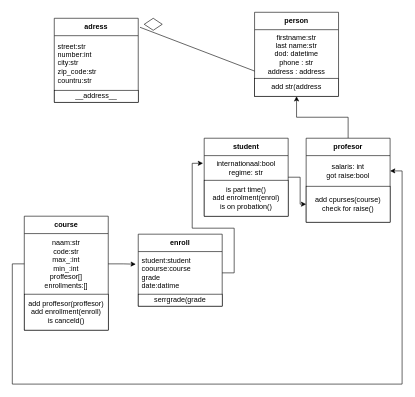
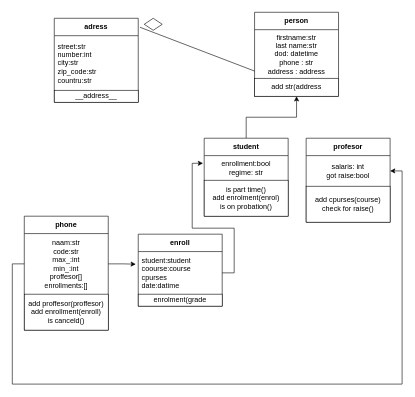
- <mxCell id="15" style="edgeStyle=orthogonalEdgeStyle;rounded=0;orthogonalLoop=1;jettySize=auto;html=1;entryX=0.5;entryY=1;entryDx=0;entryDy=0;" edge="1" parent="1" source="16" target="5"><mxGeometry relative="1" as="geometry" /></mxCell>
- <mxCell id="12" value="internationaal:bool&lt;br&gt;regime: str&lt;br&gt;" style="text;html=1;strokeColor=none;fillColor=none;align=center;verticalAlign=middle;spacingLeft=4;spacingRight=4;overflow=hidden;rotatable=0;points=[[0,0.5],[1,0.5]];portConstraint=eastwest;whiteSpace=wrap;" vertex="1" parent="11"><mxGeometry y="29" width="140" height="41" as="geometry" /></mxCell>
+ <mxCell id="12" value="enrollment:bool&lt;br&gt;regime: str&lt;br&gt;" style="text;html=1;strokeColor=none;fillColor=none;align=center;verticalAlign=middle;spacingLeft=4;spacingRight=4;overflow=hidden;rotatable=0;points=[[0,0.5],[1,0.5]];portConstraint=eastwest;whiteSpace=wrap;" vertex="1" parent="11"><mxGeometry y="29" width="140" height="41" as="geometry" /></mxCell>
- <mxCell id="10" style="edgeStyle=orthogonalEdgeStyle;rounded=0;orthogonalLoop=1;jettySize=auto;html=1;" edge="1" parent="1" source="11" target="18"><mxGeometry relative="1" as="geometry" /></mxCell>
+ <mxCell id="10" style="edgeStyle=orthogonalEdgeStyle;rounded=0;orthogonalLoop=1;jettySize=auto;html=1;entryX=0.5;entryY=1;entryDx=0;entryDy=0;" edge="1" parent="1" source="11" target="5"><mxGeometry relative="1" as="geometry" /></mxCell>
- <mxCell id="22" value="course" style="swimlane;fontStyle=1;align=center;verticalAlign=middle;childLayout=stackLayout;horizontal=1;startSize=29;horizontalStack=0;resizeParent=1;resizeParentMax=0;resizeLast=0;collapsible=0;marginBottom=0;html=1;whiteSpace=wrap;" vertex="1" parent="1"><mxGeometry x="40" y="360" width="140" height="190" as="geometry" /></mxCell>
+ <mxCell id="22" value="phone" style="swimlane;fontStyle=1;align=center;verticalAlign=middle;childLayout=stackLayout;horizontal=1;startSize=29;horizontalStack=0;resizeParent=1;resizeParentMax=0;resizeLast=0;collapsible=0;marginBottom=0;html=1;whiteSpace=wrap;" vertex="1" parent="1"><mxGeometry x="40" y="360" width="140" height="190" as="geometry" /></mxCell>
- <mxCell id="20" value="student:student&lt;br&gt;coourse:course&lt;br&gt;grade&lt;br&gt;date:datime" style="text;html=1;strokeColor=none;fillColor=none;align=left;verticalAlign=middle;spacingLeft=4;spacingRight=4;overflow=hidden;rotatable=0;points=[[0,0.5],[1,0.5]];portConstraint=eastwest;whiteSpace=wrap;" vertex="1" parent="19"><mxGeometry y="29" width="140" height="71" as="geometry" /></mxCell>
+ <mxCell id="20" value="student:student&lt;br&gt;coourse:course&lt;br&gt;cpurses&lt;br&gt;date:datime" style="text;html=1;strokeColor=none;fillColor=none;align=left;verticalAlign=middle;spacingLeft=4;spacingRight=4;overflow=hidden;rotatable=0;points=[[0,0.5],[1,0.5]];portConstraint=eastwest;whiteSpace=wrap;" vertex="1" parent="19"><mxGeometry y="29" width="140" height="71" as="geometry" /></mxCell>
- <mxCell id="21" value="serrgrade(grade" style="rounded=0;whiteSpace=wrap;html=1;" vertex="1" parent="19"><mxGeometry y="100" width="140" height="20" as="geometry" /></mxCell>
+ <mxCell id="21" value="enrolment(grade" style="rounded=0;whiteSpace=wrap;html=1;" vertex="1" parent="19"><mxGeometry y="100" width="140" height="20" as="geometry" /></mxCell>
